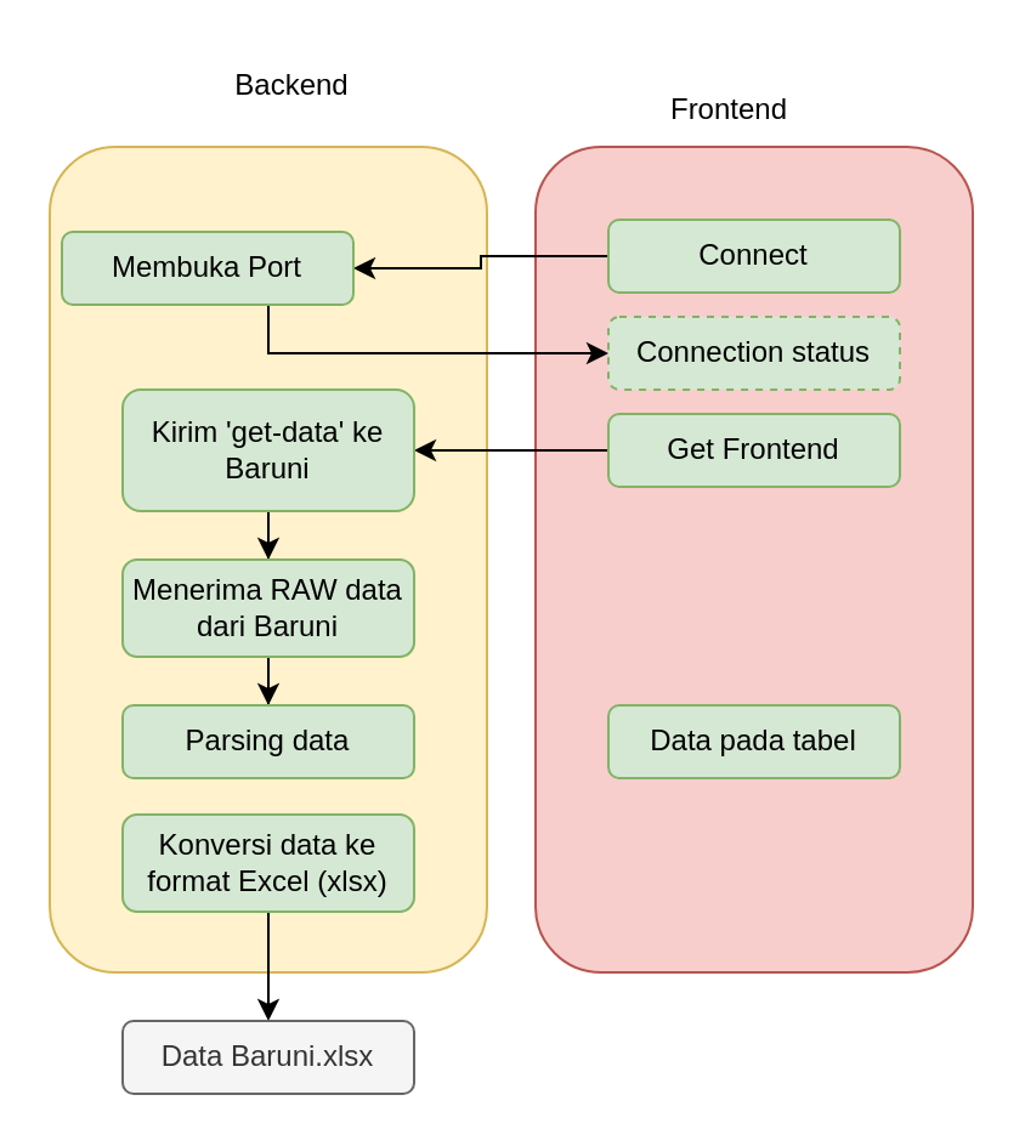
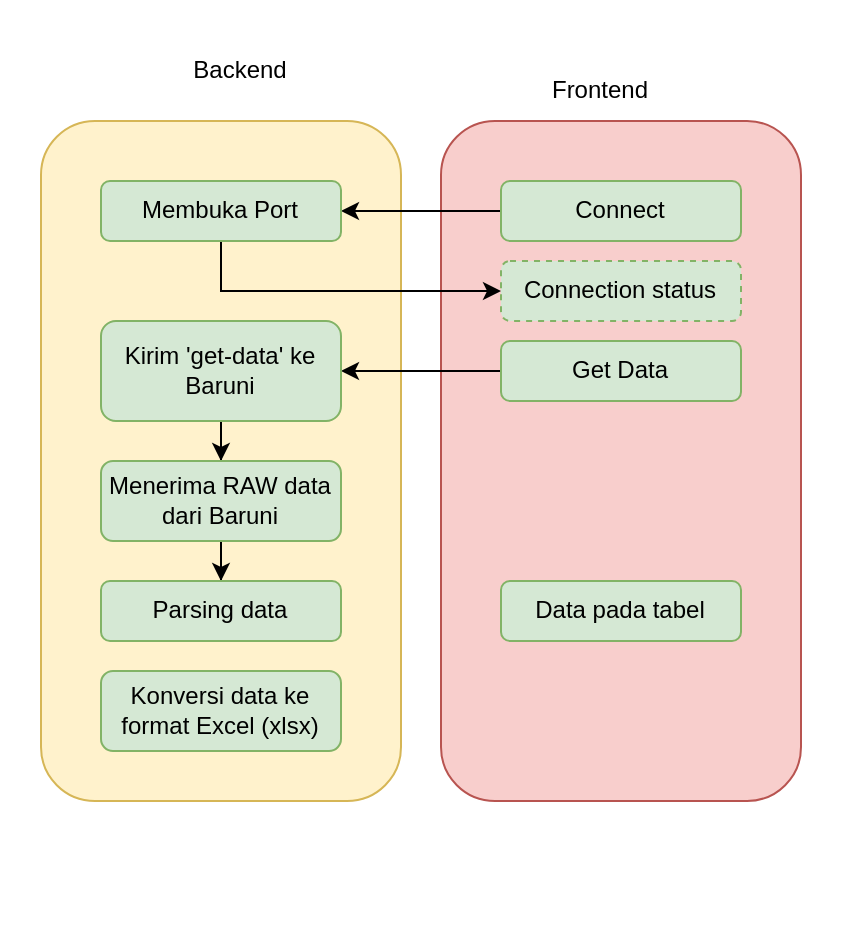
- <mxCell id="7" value="Membuka Port" style="rounded=1;whiteSpace=wrap;html=1;fillColor=#d5e8d4;strokeColor=#82b366;" parent="1" vertex="1"><mxGeometry x="25" y="95" width="120" height="30" as="geometry" /></mxCell>
+ <mxCell id="7" value="Membuka Port" style="rounded=1;whiteSpace=wrap;html=1;fillColor=#d5e8d4;strokeColor=#82b366;" parent="1" vertex="1"><mxGeometry x="50" y="90" width="120" height="30" as="geometry" /></mxCell>
- <mxCell id="9" value="Get Frontend" style="rounded=1;whiteSpace=wrap;html=1;fillColor=#d5e8d4;strokeColor=#82b366;" parent="1" vertex="1"><mxGeometry x="250" y="170" width="120" height="30" as="geometry" /></mxCell>
+ <mxCell id="9" value="Get Data" style="rounded=1;whiteSpace=wrap;html=1;fillColor=#d5e8d4;strokeColor=#82b366;" parent="1" vertex="1"><mxGeometry x="250" y="170" width="120" height="30" as="geometry" /></mxCell>
- <mxCell id="17" style="edgeStyle=orthogonalEdgeStyle;rounded=0;orthogonalLoop=1;jettySize=auto;html=1;entryX=0.5;entryY=0;entryDx=0;entryDy=0;" parent="1" source="18" target="21" edge="1"><mxGeometry relative="1" as="geometry" /></mxCell>
- <mxCell id="21" value="Data Baruni.xlsx" style="rounded=1;whiteSpace=wrap;html=1;fillColor=#f5f5f5;strokeColor=#666666;fontColor=#333333;" parent="1" vertex="1"><mxGeometry x="50" y="420" width="120" height="30" as="geometry" /></mxCell>
